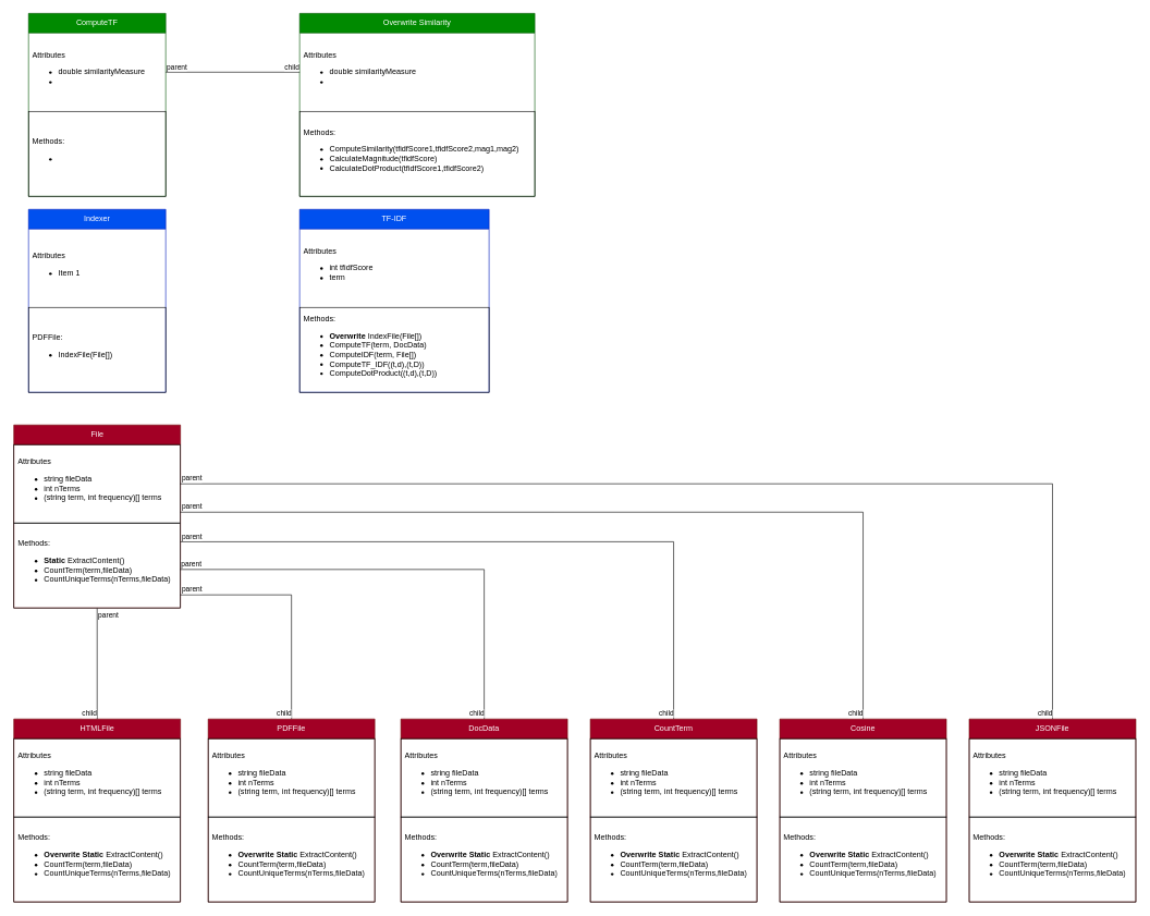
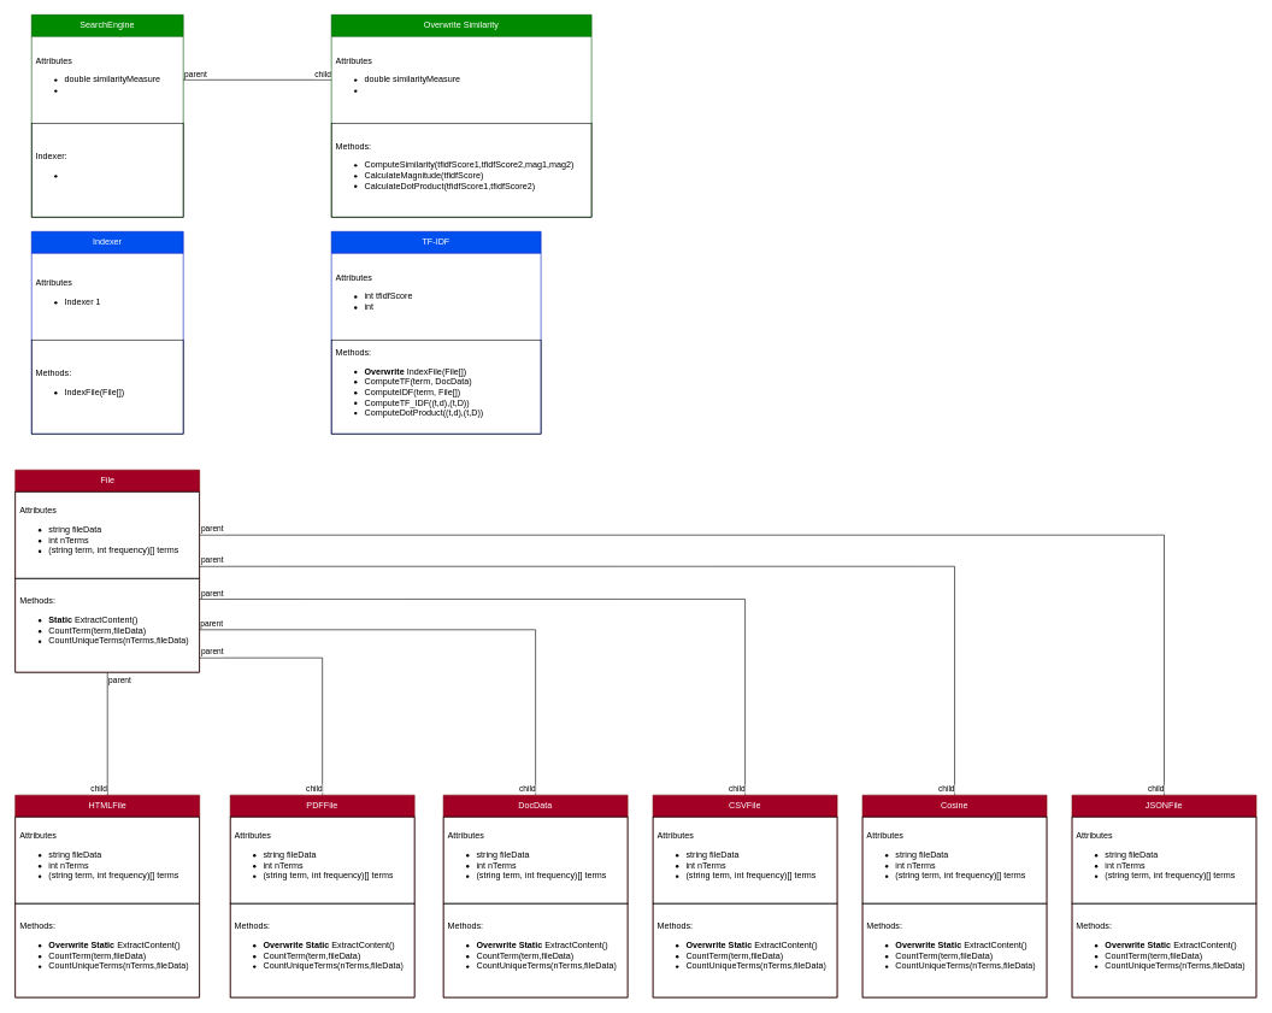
- <mxCell id="11" value="ComputeTF" style="swimlane;fontStyle=0;childLayout=stackLayout;horizontal=1;startSize=30;horizontalStack=0;resizeParent=1;resizeParentMax=0;resizeLast=0;collapsible=1;marginBottom=0;whiteSpace=wrap;html=1;fillColor=#008a00;fontColor=#ffffff;strokeColor=#005700;" parent="1" vertex="1"><mxGeometry x="43" y="20" width="210" height="280" as="geometry" /></mxCell>
+ <mxCell id="11" value="SearchEngine" style="swimlane;fontStyle=0;childLayout=stackLayout;horizontal=1;startSize=30;horizontalStack=0;resizeParent=1;resizeParentMax=0;resizeLast=0;collapsible=1;marginBottom=0;whiteSpace=wrap;html=1;fillColor=#008a00;fontColor=#ffffff;strokeColor=#005700;" parent="1" vertex="1"><mxGeometry x="43" y="20" width="210" height="280" as="geometry" /></mxCell>
- <mxCell id="13" value="&lt;div&gt;Methods:&lt;/div&gt;&lt;ul&gt;&lt;li&gt;&lt;br&gt;&lt;/li&gt;&lt;/ul&gt;" style="text;strokeColor=default;fillColor=none;align=left;verticalAlign=middle;spacingLeft=4;spacingRight=4;overflow=hidden;points=[[0,0.5],[1,0.5]];portConstraint=eastwest;rotatable=0;whiteSpace=wrap;html=1;" parent="11" vertex="1"><mxGeometry y="150" width="210" height="130" as="geometry" /></mxCell>
+ <mxCell id="13" value="&lt;div&gt;Indexer:&lt;/div&gt;&lt;ul&gt;&lt;li&gt;&lt;br&gt;&lt;/li&gt;&lt;/ul&gt;" style="text;strokeColor=default;fillColor=none;align=left;verticalAlign=middle;spacingLeft=4;spacingRight=4;overflow=hidden;points=[[0,0.5],[1,0.5]];portConstraint=eastwest;rotatable=0;whiteSpace=wrap;html=1;" parent="11" vertex="1"><mxGeometry y="150" width="210" height="130" as="geometry" /></mxCell>
- <mxCell id="3" value="&lt;div&gt;Attributes&lt;/div&gt;&lt;ul&gt;&lt;li&gt;Item 1&lt;/li&gt;&lt;/ul&gt;" style="text;strokeColor=none;fillColor=none;align=left;verticalAlign=middle;spacingLeft=4;spacingRight=4;overflow=hidden;points=[[0,0.5],[1,0.5]];portConstraint=eastwest;rotatable=0;whiteSpace=wrap;html=1;" parent="2" vertex="1"><mxGeometry y="30" width="210" height="120" as="geometry" /></mxCell>
+ <mxCell id="3" value="&lt;div&gt;Attributes&lt;/div&gt;&lt;ul&gt;&lt;li&gt;Indexer 1&lt;/li&gt;&lt;/ul&gt;" style="text;strokeColor=none;fillColor=none;align=left;verticalAlign=middle;spacingLeft=4;spacingRight=4;overflow=hidden;points=[[0,0.5],[1,0.5]];portConstraint=eastwest;rotatable=0;whiteSpace=wrap;html=1;" parent="2" vertex="1"><mxGeometry y="30" width="210" height="120" as="geometry" /></mxCell>
- <mxCell id="9" value="&lt;div&gt;Attributes&lt;/div&gt;&lt;ul&gt;&lt;li&gt;int tfidfScore&lt;/li&gt;&lt;li&gt;term&lt;/li&gt;&lt;/ul&gt;" style="text;strokeColor=none;fillColor=none;align=left;verticalAlign=middle;spacingLeft=4;spacingRight=4;overflow=hidden;points=[[0,0.5],[1,0.5]];portConstraint=eastwest;rotatable=0;whiteSpace=wrap;html=1;" parent="8" vertex="1"><mxGeometry y="30" width="290" height="120" as="geometry" /></mxCell>
+ <mxCell id="9" value="&lt;div&gt;Attributes&lt;/div&gt;&lt;ul&gt;&lt;li&gt;int tfidfScore&lt;/li&gt;&lt;li&gt;int&lt;/li&gt;&lt;/ul&gt;" style="text;strokeColor=none;fillColor=none;align=left;verticalAlign=middle;spacingLeft=4;spacingRight=4;overflow=hidden;points=[[0,0.5],[1,0.5]];portConstraint=eastwest;rotatable=0;whiteSpace=wrap;html=1;" parent="8" vertex="1"><mxGeometry y="30" width="290" height="120" as="geometry" /></mxCell>
- <mxCell id="4" value="&lt;div&gt;PDFFile:&lt;/div&gt;&lt;ul&gt;&lt;li&gt;IndexFile(File[])&lt;/li&gt;&lt;/ul&gt;" style="text;strokeColor=default;fillColor=none;align=left;verticalAlign=middle;spacingLeft=4;spacingRight=4;overflow=hidden;points=[[0,0.5],[1,0.5]];portConstraint=eastwest;rotatable=0;whiteSpace=wrap;html=1;" parent="2" vertex="1"><mxGeometry y="150" width="210" height="130" as="geometry" /></mxCell>
+ <mxCell id="4" value="&lt;div&gt;Methods:&lt;/div&gt;&lt;ul&gt;&lt;li&gt;IndexFile(File[])&lt;/li&gt;&lt;/ul&gt;" style="text;strokeColor=default;fillColor=none;align=left;verticalAlign=middle;spacingLeft=4;spacingRight=4;overflow=hidden;points=[[0,0.5],[1,0.5]];portConstraint=eastwest;rotatable=0;whiteSpace=wrap;html=1;" parent="2" vertex="1"><mxGeometry y="150" width="210" height="130" as="geometry" /></mxCell>
- <mxCell id="20" value="CountTerm" style="swimlane;fontStyle=0;childLayout=stackLayout;horizontal=1;startSize=30;horizontalStack=0;resizeParent=1;resizeParentMax=0;resizeLast=0;collapsible=1;marginBottom=0;whiteSpace=wrap;html=1;fillColor=#a20025;fontColor=#ffffff;strokeColor=#6F0000;" parent="1" vertex="1"><mxGeometry x="903" y="1100" width="255" height="280" as="geometry" /></mxCell>
+ <mxCell id="20" value="CSVFile" style="swimlane;fontStyle=0;childLayout=stackLayout;horizontal=1;startSize=30;horizontalStack=0;resizeParent=1;resizeParentMax=0;resizeLast=0;collapsible=1;marginBottom=0;whiteSpace=wrap;html=1;fillColor=#a20025;fontColor=#ffffff;strokeColor=#6F0000;" parent="1" vertex="1"><mxGeometry x="903" y="1100" width="255" height="280" as="geometry" /></mxCell>
